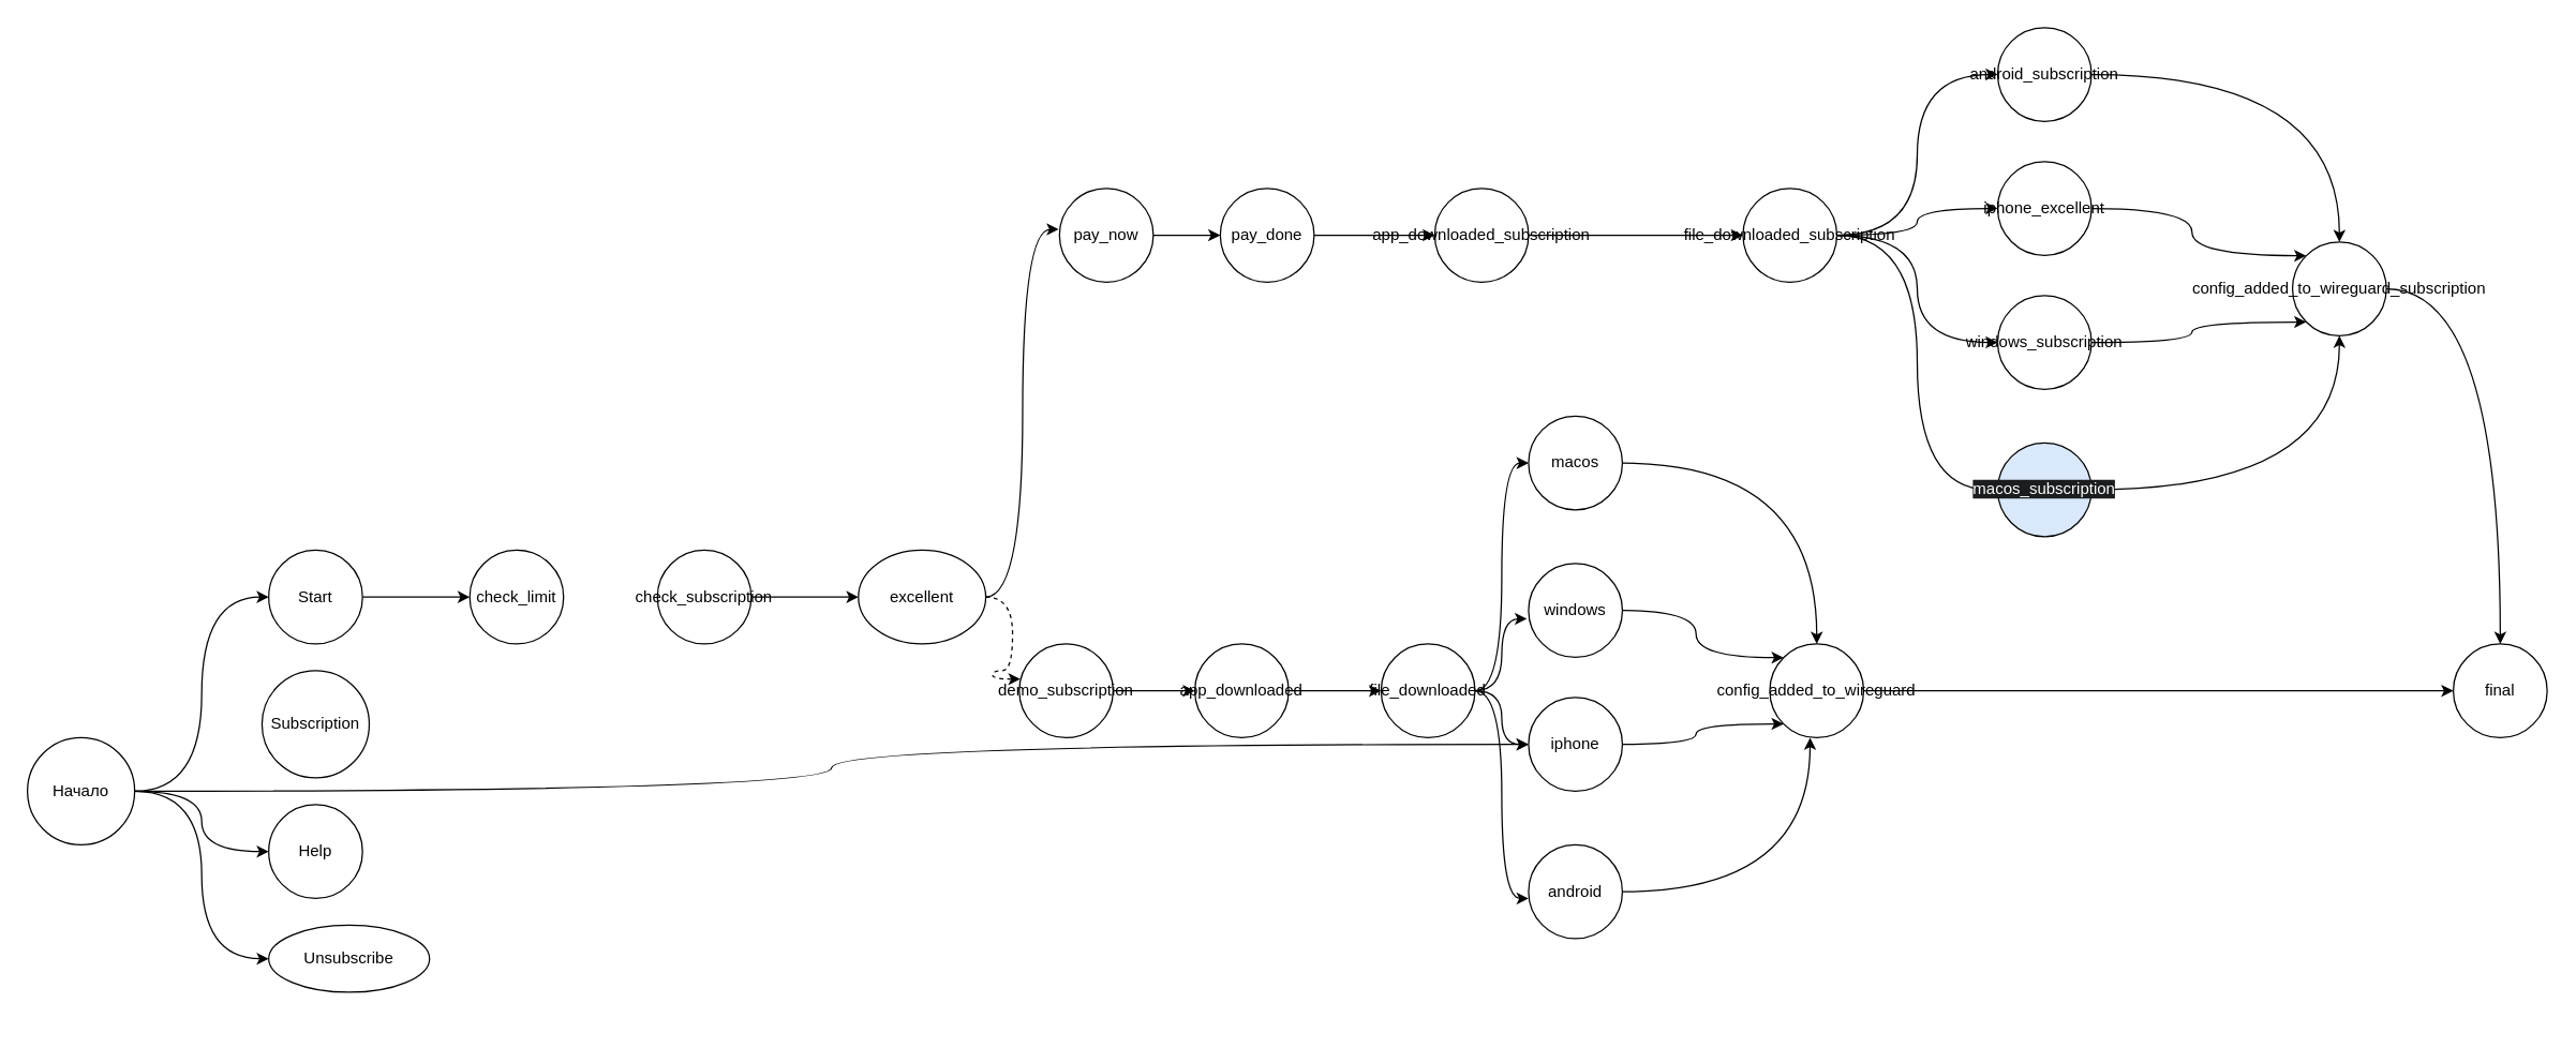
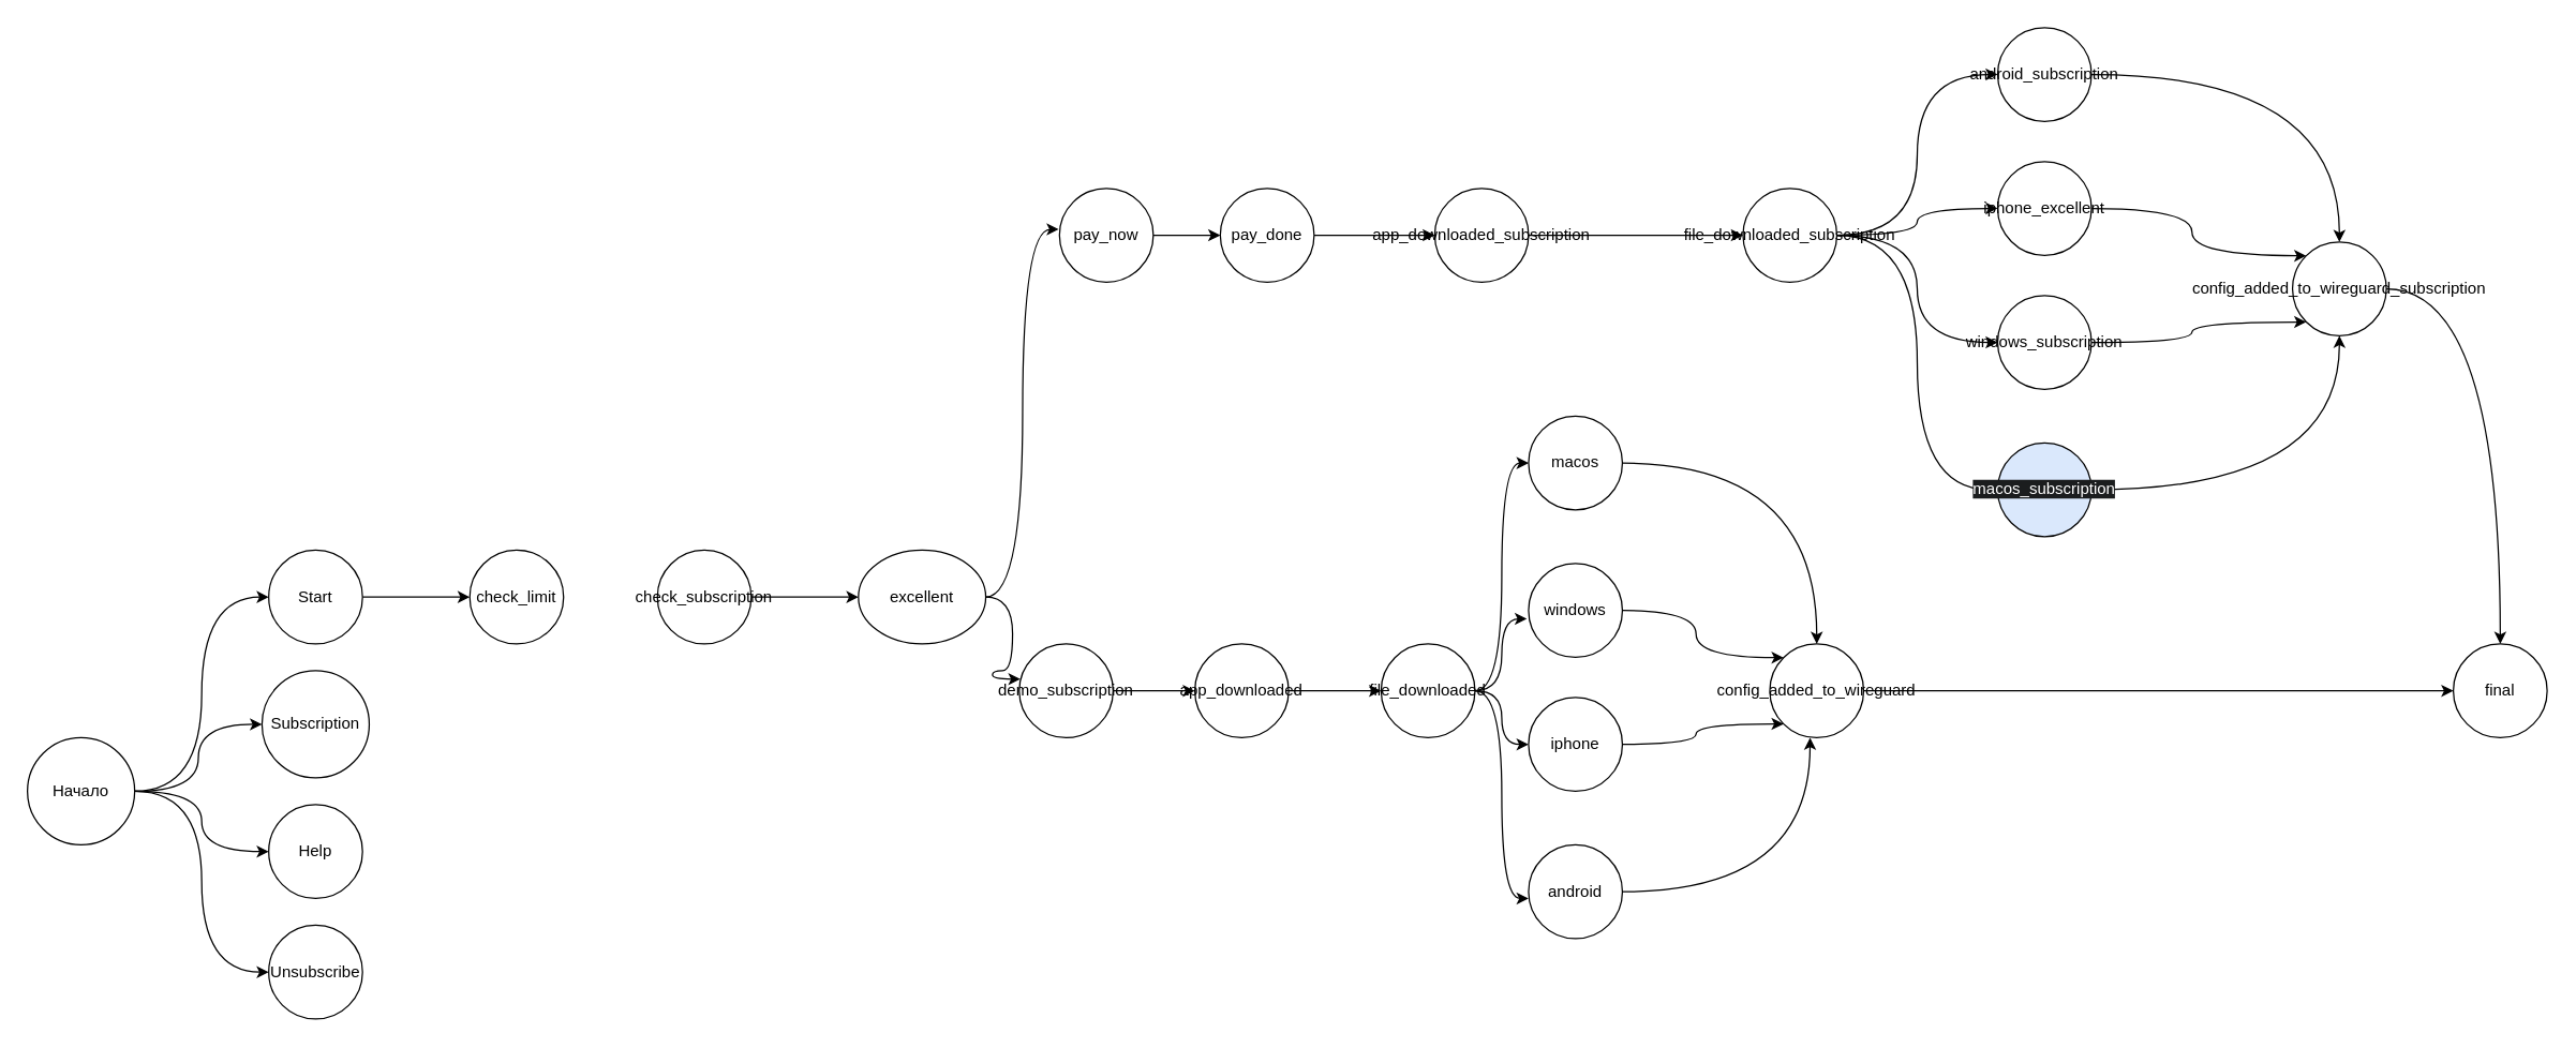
- <mxCell id="18" style="edgeStyle=orthogonalEdgeStyle;curved=1;rounded=0;orthogonalLoop=1;jettySize=auto;html=1;entryX=0.012;entryY=0.376;entryDx=0;entryDy=0;entryPerimeter=0;dashed=1;" edge="1" parent="1" source="15" target="17"><mxGeometry relative="1" as="geometry" /></mxCell>
+ <mxCell id="18" style="edgeStyle=orthogonalEdgeStyle;curved=1;rounded=0;orthogonalLoop=1;jettySize=auto;html=1;entryX=0.012;entryY=0.376;entryDx=0;entryDy=0;entryPerimeter=0;" edge="1" parent="1" source="15" target="17"><mxGeometry relative="1" as="geometry" /></mxCell>
- <mxCell id="3" style="edgeStyle=orthogonalEdgeStyle;rounded=0;orthogonalLoop=1;jettySize=auto;html=1;curved=1;" edge="1" parent="1" source="6" target="29"><mxGeometry relative="1" as="geometry" /></mxCell>
+ <mxCell id="3" style="edgeStyle=orthogonalEdgeStyle;rounded=0;orthogonalLoop=1;jettySize=auto;html=1;entryX=0;entryY=0.5;entryDx=0;entryDy=0;curved=1;" edge="1" parent="1" source="6" target="9"><mxGeometry relative="1" as="geometry" /></mxCell>
- <mxCell id="11" value="Unsubscribe" style="ellipse;whiteSpace=wrap;html=1;aspect=fixed;" vertex="1" parent="1"><mxGeometry x="200" y="690" width="120" height="50" as="geometry" /></mxCell>
+ <mxCell id="11" value="Unsubscribe" style="ellipse;whiteSpace=wrap;html=1;aspect=fixed;" vertex="1" parent="1"><mxGeometry x="200" y="690" width="70" height="70" as="geometry" /></mxCell>
